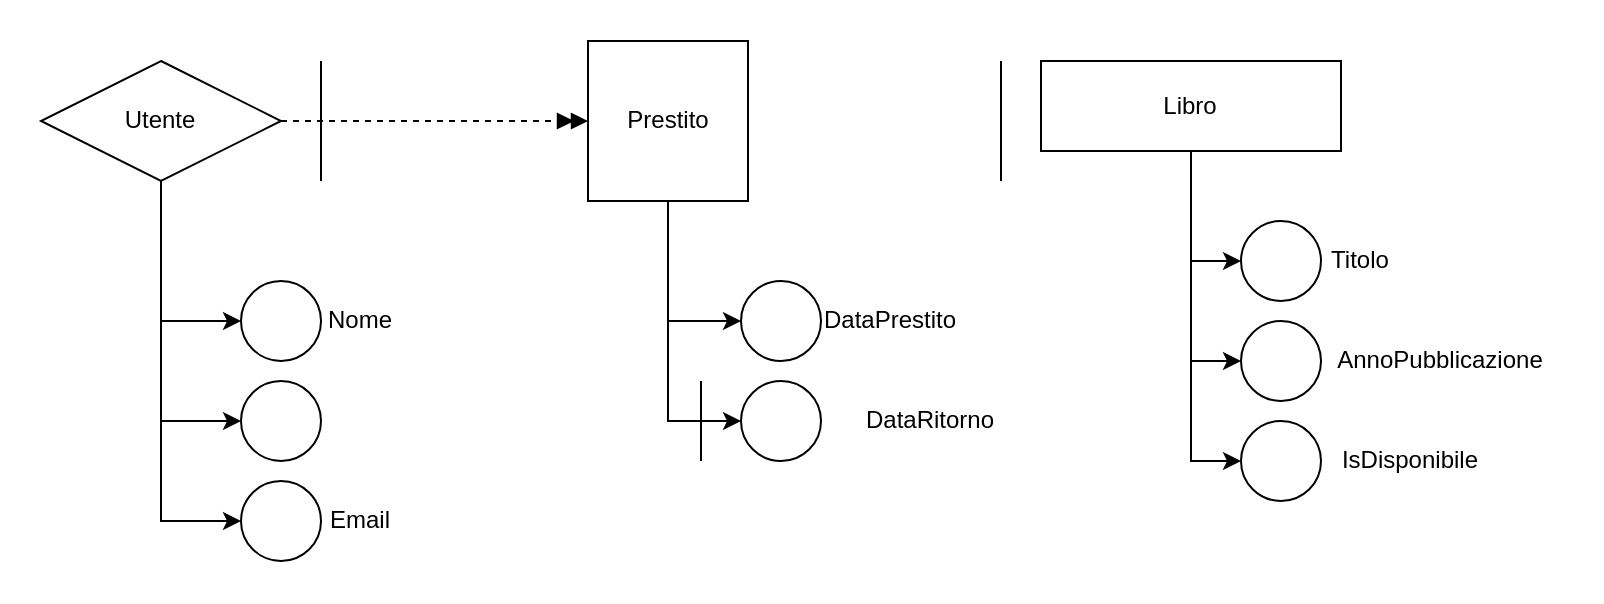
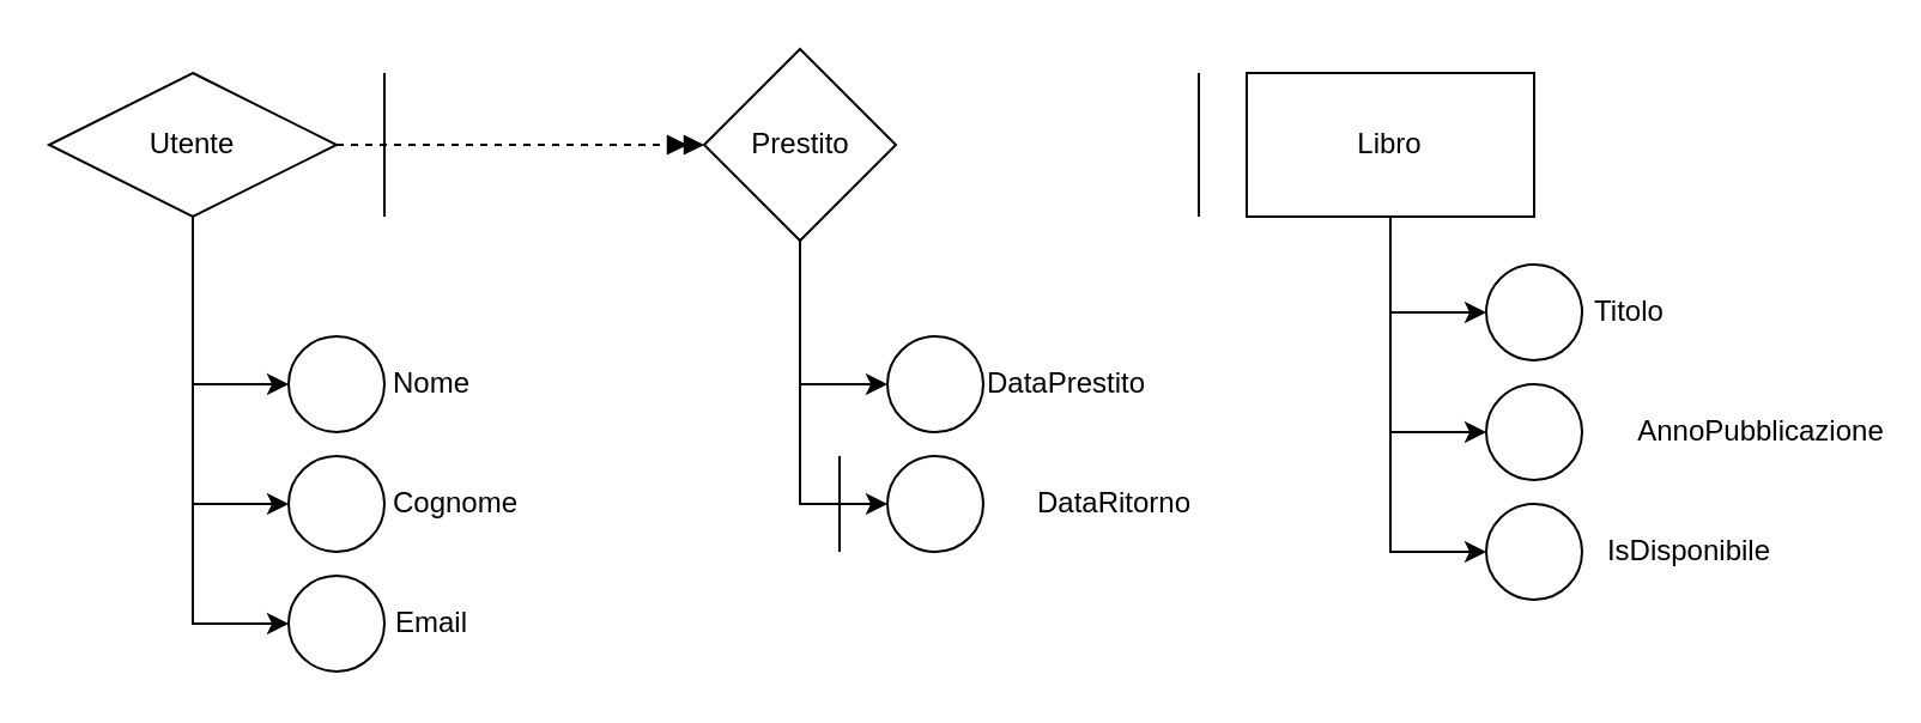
- <mxCell id="10" value="Libro" style="rounded=0;whiteSpace=wrap;html=1;" vertex="1" parent="1"><mxGeometry x="520" y="30" width="150" height="45" as="geometry" /></mxCell>
+ <mxCell id="10" value="Libro" style="rounded=0;whiteSpace=wrap;html=1;" vertex="1" parent="1"><mxGeometry x="520" y="30" width="120" height="60" as="geometry" /></mxCell>
- <mxCell id="13" value="Prestito" style="whiteSpace=wrap;html=1;rounded=0;" vertex="1" parent="1"><mxGeometry x="293.5" y="20" width="80" height="80" as="geometry" /></mxCell>
+ <mxCell id="13" value="Prestito" style="rhombus;whiteSpace=wrap;html=1;" vertex="1" parent="1"><mxGeometry x="293.5" y="20" width="80" height="80" as="geometry" /></mxCell>
- <mxCell id="25" value="AnnoPubblicazione" style="text;html=1;align=center;verticalAlign=middle;whiteSpace=wrap;rounded=0;" vertex="1" parent="1"><mxGeometry x="660" y="165" width="120" height="30" as="geometry" /></mxCell>
+ <mxCell id="25" value="AnnoPubblicazione" style="text;html=1;align=center;verticalAlign=middle;whiteSpace=wrap;rounded=0;" vertex="1" parent="1"><mxGeometry x="675" y="165" width="120" height="30" as="geometry" /></mxCell>
+ <mxCell id="19" value="Cognome" style="text;html=1;align=center;verticalAlign=middle;whiteSpace=wrap;rounded=0;" vertex="1" parent="1"><mxGeometry x="160" y="195" width="60" height="30" as="geometry" /></mxCell>
